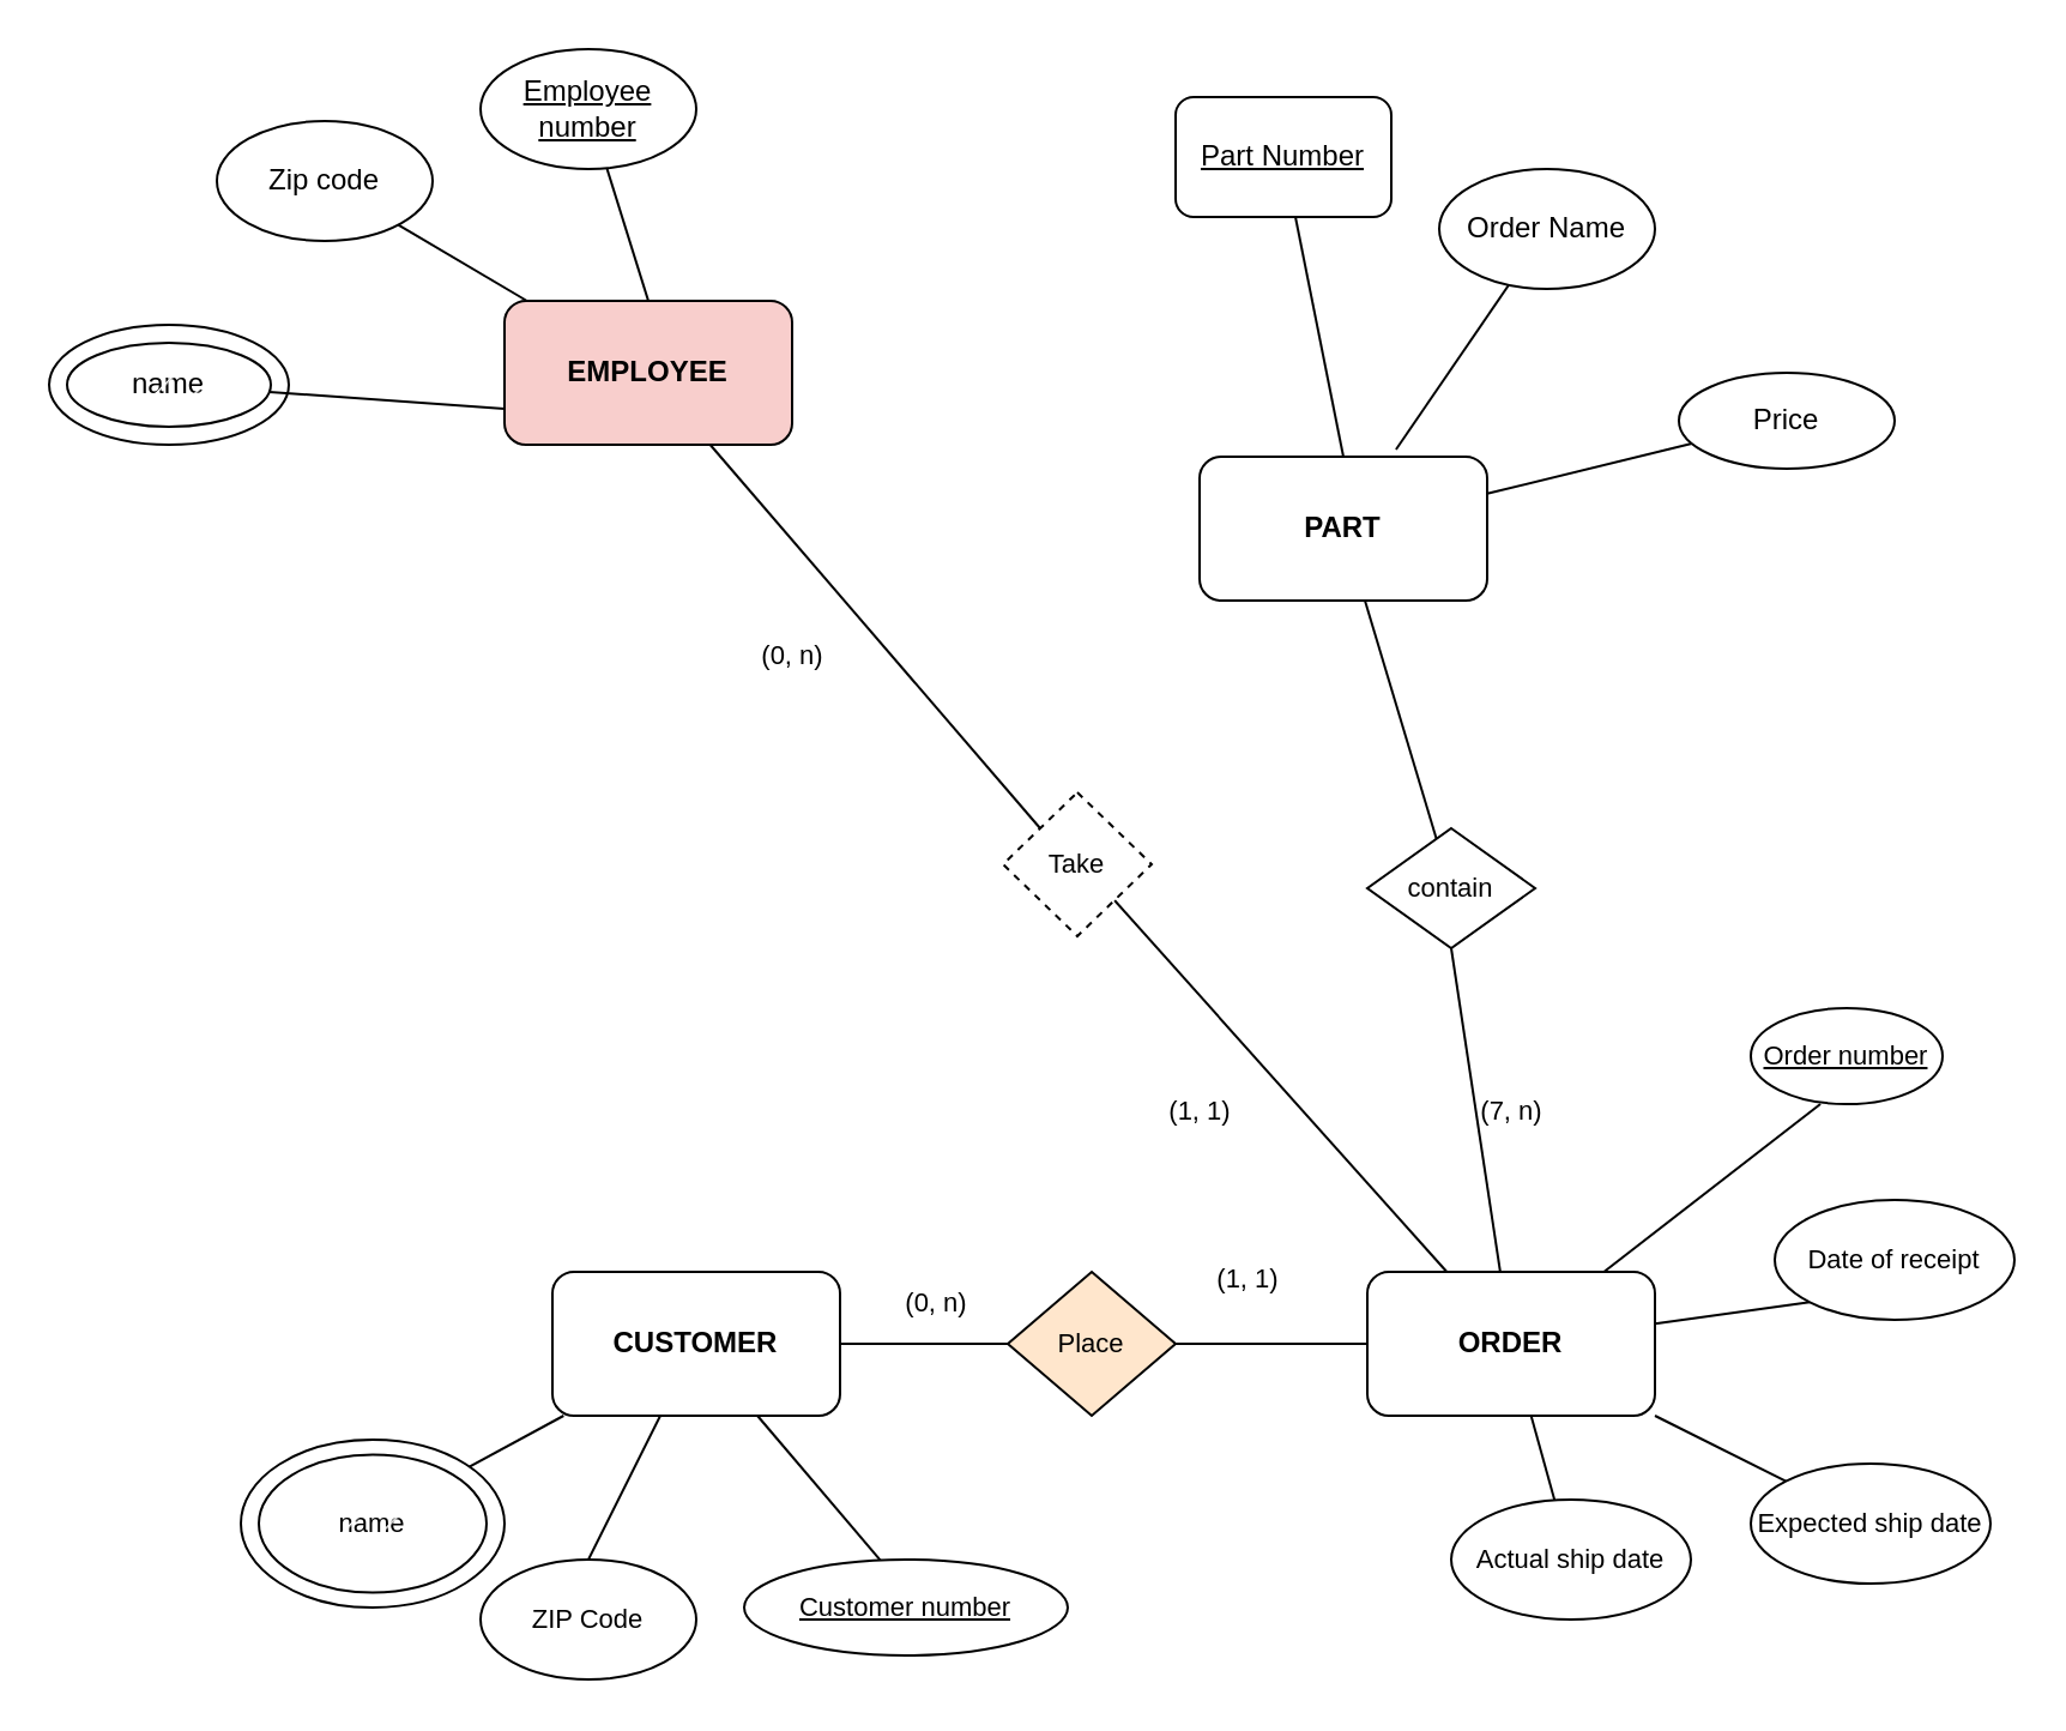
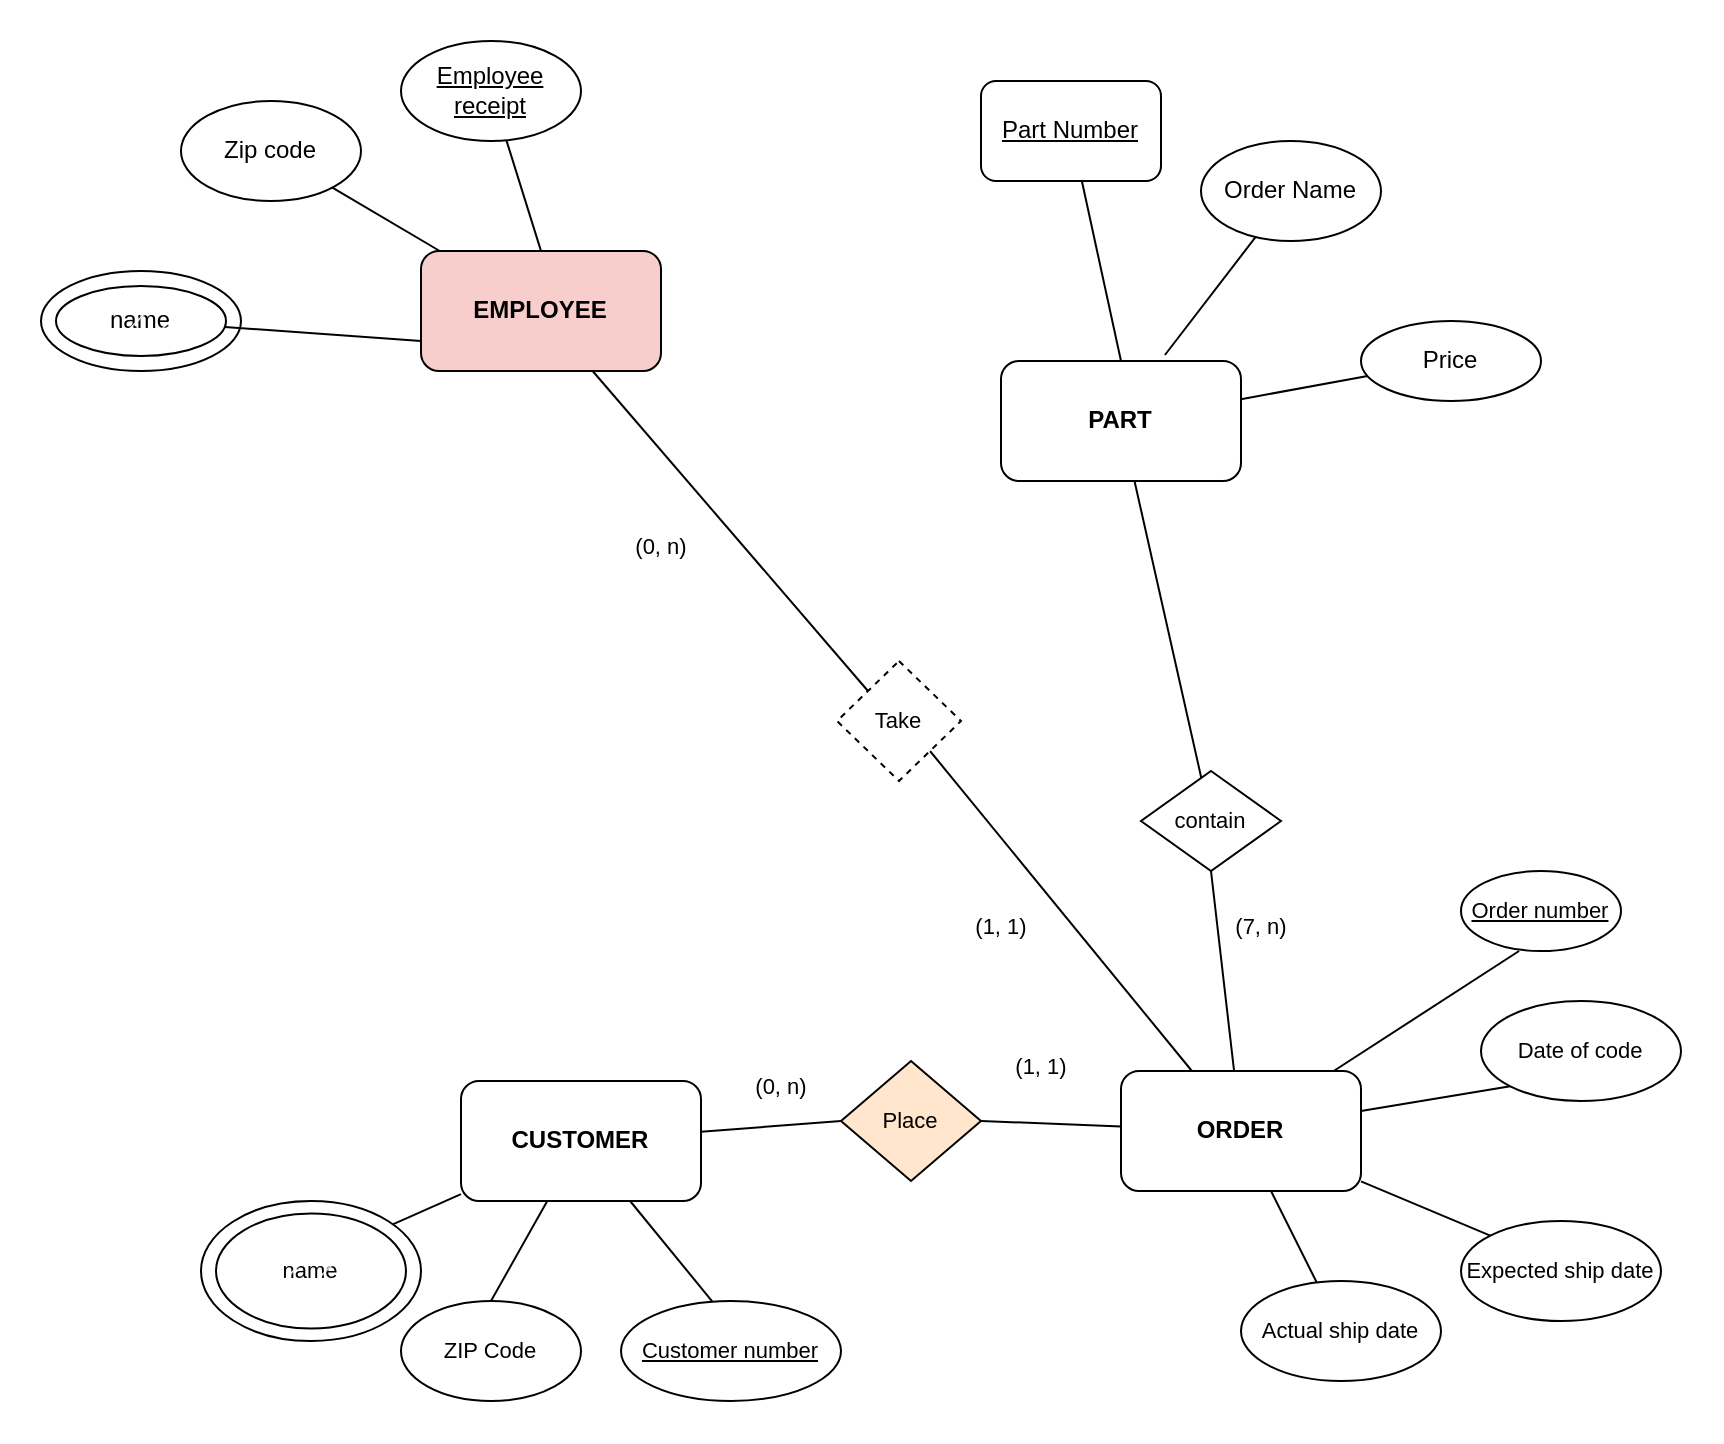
- <mxCell id="20" value="Employee number" style="ellipse;whiteSpace=wrap;html=1;fontStyle=4" parent="1" vertex="1"><mxGeometry x="200" y="20" width="90" height="50" as="geometry" /></mxCell>
+ <mxCell id="20" value="Employee receipt" style="ellipse;whiteSpace=wrap;html=1;fontStyle=4" parent="1" vertex="1"><mxGeometry x="200" y="20" width="90" height="50" as="geometry" /></mxCell>
- <mxCell id="31" value="Price" style="ellipse;whiteSpace=wrap;html=1;" parent="1" vertex="1"><mxGeometry x="700" y="155" width="90" height="40" as="geometry" /></mxCell>
+ <mxCell id="31" value="Price" style="ellipse;whiteSpace=wrap;html=1;" parent="1" vertex="1"><mxGeometry x="680" y="160" width="90" height="40" as="geometry" /></mxCell>
- <mxCell id="5" value="PART" style="rounded=1;whiteSpace=wrap;html=1;fontStyle=1" parent="1" vertex="1"><mxGeometry x="500" y="190" width="120" height="60" as="geometry" /></mxCell>
+ <mxCell id="5" value="PART" style="rounded=1;whiteSpace=wrap;html=1;fontStyle=1" parent="1" vertex="1"><mxGeometry x="500" y="180" width="120" height="60" as="geometry" /></mxCell>
- <mxCell id="42" value="contain" style="rhombus;whiteSpace=wrap;html=1;fontFamily=Helvetica;fontSize=11;fontColor=default;" parent="1" vertex="1"><mxGeometry x="570" y="345" width="70" height="50" as="geometry" /></mxCell>
+ <mxCell id="42" value="contain" style="rhombus;whiteSpace=wrap;html=1;fontFamily=Helvetica;fontSize=11;fontColor=default;" parent="1" vertex="1"><mxGeometry x="570" y="385" width="70" height="50" as="geometry" /></mxCell>
- <mxCell id="36" value="Order number" style="ellipse;whiteSpace=wrap;html=1;fontFamily=Helvetica;fontSize=11;fontColor=default;fontStyle=4" parent="1" vertex="1"><mxGeometry x="730" y="420" width="80" height="40" as="geometry" /></mxCell>
+ <mxCell id="36" value="Order number" style="ellipse;whiteSpace=wrap;html=1;fontFamily=Helvetica;fontSize=11;fontColor=default;fontStyle=4" parent="1" vertex="1"><mxGeometry x="730" y="435" width="80" height="40" as="geometry" /></mxCell>
- <mxCell id="37" value="Date of receipt" style="ellipse;whiteSpace=wrap;html=1;fontFamily=Helvetica;fontSize=11;fontColor=default;" parent="1" vertex="1"><mxGeometry x="740" y="500" width="100" height="50" as="geometry" /></mxCell>
+ <mxCell id="37" value="Date of code" style="ellipse;whiteSpace=wrap;html=1;fontFamily=Helvetica;fontSize=11;fontColor=default;" parent="1" vertex="1"><mxGeometry x="740" y="500" width="100" height="50" as="geometry" /></mxCell>
- <mxCell id="18" value="CUSTOMER" style="rounded=1;whiteSpace=wrap;html=1;fontStyle=1" parent="1" vertex="1"><mxGeometry x="230" y="530" width="120" height="60" as="geometry" /></mxCell>
+ <mxCell id="18" value="CUSTOMER" style="rounded=1;whiteSpace=wrap;html=1;fontStyle=1" parent="1" vertex="1"><mxGeometry x="230" y="540" width="120" height="60" as="geometry" /></mxCell>
- <mxCell id="13" value="ORDER" style="rounded=1;whiteSpace=wrap;html=1;fontStyle=1" parent="1" vertex="1"><mxGeometry x="570" y="530" width="120" height="60" as="geometry" /></mxCell>
+ <mxCell id="13" value="ORDER" style="rounded=1;whiteSpace=wrap;html=1;fontStyle=1" parent="1" vertex="1"><mxGeometry x="560" y="535" width="120" height="60" as="geometry" /></mxCell>
- <mxCell id="39" value="Actual ship date" style="ellipse;whiteSpace=wrap;html=1;fontFamily=Helvetica;fontSize=11;fontColor=default;" parent="1" vertex="1"><mxGeometry x="605" y="625" width="100" height="50" as="geometry" /></mxCell>
+ <mxCell id="39" value="Actual ship date" style="ellipse;whiteSpace=wrap;html=1;fontFamily=Helvetica;fontSize=11;fontColor=default;" parent="1" vertex="1"><mxGeometry x="620" y="640" width="100" height="50" as="geometry" /></mxCell>
- <mxCell id="32" value="Customer number" style="ellipse;whiteSpace=wrap;html=1;fontFamily=Helvetica;fontSize=11;fontColor=default;fontStyle=4" parent="1" vertex="1"><mxGeometry x="310" y="650" width="135" height="40" as="geometry" /></mxCell>
+ <mxCell id="32" value="Customer number" style="ellipse;whiteSpace=wrap;html=1;fontFamily=Helvetica;fontSize=11;fontColor=default;fontStyle=4" parent="1" vertex="1"><mxGeometry x="310" y="650" width="110" height="50" as="geometry" /></mxCell>
